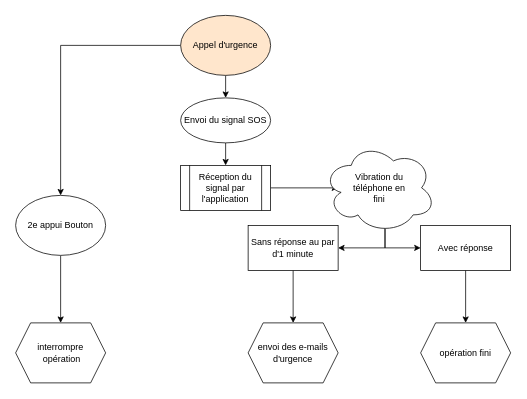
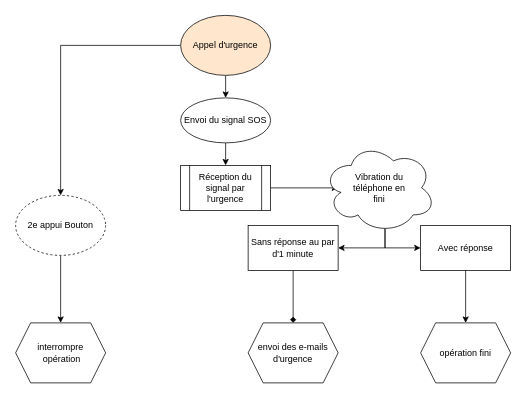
- <mxCell id="8" value="Réception du signal par l'application" style="shape=process;whiteSpace=wrap;html=1;backgroundOutline=1;" parent="1" vertex="1"><mxGeometry x="240" y="220" width="120" height="60" as="geometry" /></mxCell>
+ <mxCell id="8" value="Réception du signal par l'urgence" style="shape=process;whiteSpace=wrap;html=1;backgroundOutline=1;" parent="1" vertex="1"><mxGeometry x="240" y="220" width="120" height="60" as="geometry" /></mxCell>
- <mxCell id="17" value="2e appui Bouton" style="ellipse;whiteSpace=wrap;html=1;" parent="1" vertex="1"><mxGeometry x="20" y="260" width="120" height="80" as="geometry" /></mxCell>
+ <mxCell id="17" value="2e appui Bouton" style="ellipse;whiteSpace=wrap;html=1;dashed=1;" parent="1" vertex="1"><mxGeometry x="20" y="260" width="120" height="80" as="geometry" /></mxCell>
- <mxCell id="14" style="edgeStyle=orthogonalEdgeStyle;rounded=0;orthogonalLoop=1;jettySize=auto;html=1;exitX=0.5;exitY=1;exitDx=0;exitDy=0;" parent="1" source="15" target="18" edge="1"><mxGeometry relative="1" as="geometry" /></mxCell>
+ <mxCell id="14" style="edgeStyle=orthogonalEdgeStyle;rounded=0;orthogonalLoop=1;jettySize=auto;html=1;exitX=0.5;exitY=1;exitDx=0;exitDy=0;endArrow=diamond;" parent="1" source="15" target="18" edge="1"><mxGeometry relative="1" as="geometry" /></mxCell>
